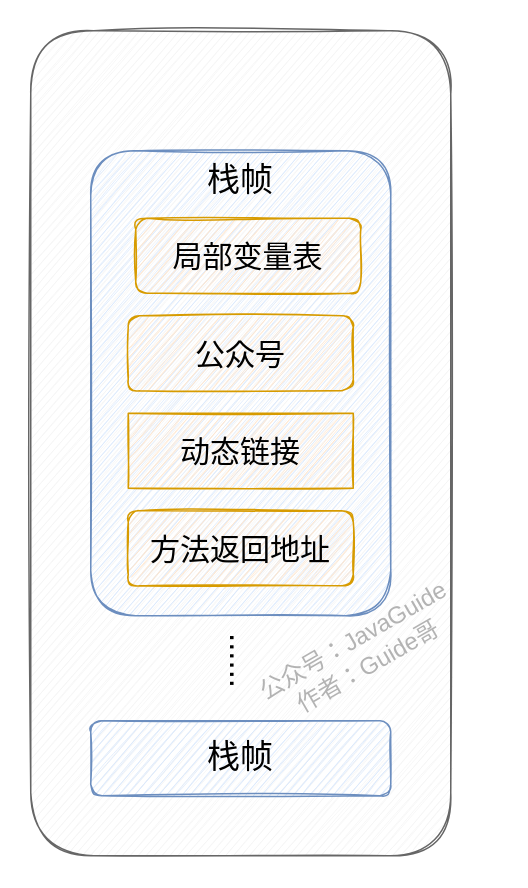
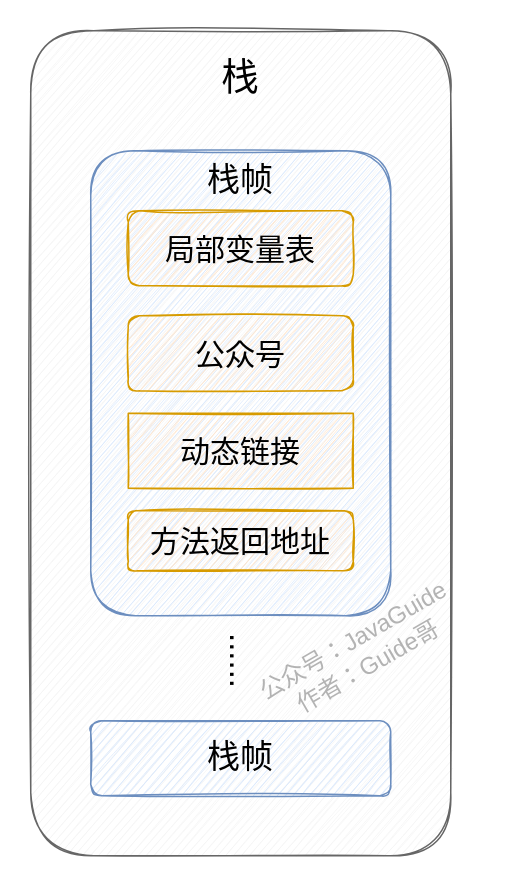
+ <mxCell id="3" value="栈" style="text;html=1;strokeColor=none;fillColor=none;align=center;verticalAlign=middle;whiteSpace=wrap;rounded=0;fontSize=25;sketch=1;" vertex="1" parent="1"><mxGeometry x="20" y="40" width="280" height="20" as="geometry" /></mxCell>
- <mxCell id="6" value="局部变量表" style="rounded=1;whiteSpace=wrap;html=1;fillColor=#ffe6cc;strokeColor=#d79b00;sketch=1;fontSize=20;" vertex="1" parent="1"><mxGeometry x="90" y="145" width="150" height="50" as="geometry" /></mxCell>
+ <mxCell id="6" value="局部变量表" style="rounded=1;whiteSpace=wrap;html=1;fillColor=#ffe6cc;strokeColor=#d79b00;sketch=1;fontSize=20;" vertex="1" parent="1"><mxGeometry x="85" y="140" width="150" height="50" as="geometry" /></mxCell>
- <mxCell id="9" value="方法返回地址" style="rounded=1;whiteSpace=wrap;html=1;fillColor=#ffe6cc;strokeColor=#d79b00;sketch=1;fontSize=20;" vertex="1" parent="1"><mxGeometry x="85" y="340" width="150" height="50" as="geometry" /></mxCell>
+ <mxCell id="9" value="方法返回地址" style="rounded=1;whiteSpace=wrap;html=1;fillColor=#ffe6cc;strokeColor=#d79b00;sketch=1;fontSize=20;" vertex="1" parent="1"><mxGeometry x="85" y="340" width="150" height="40" as="geometry" /></mxCell>
